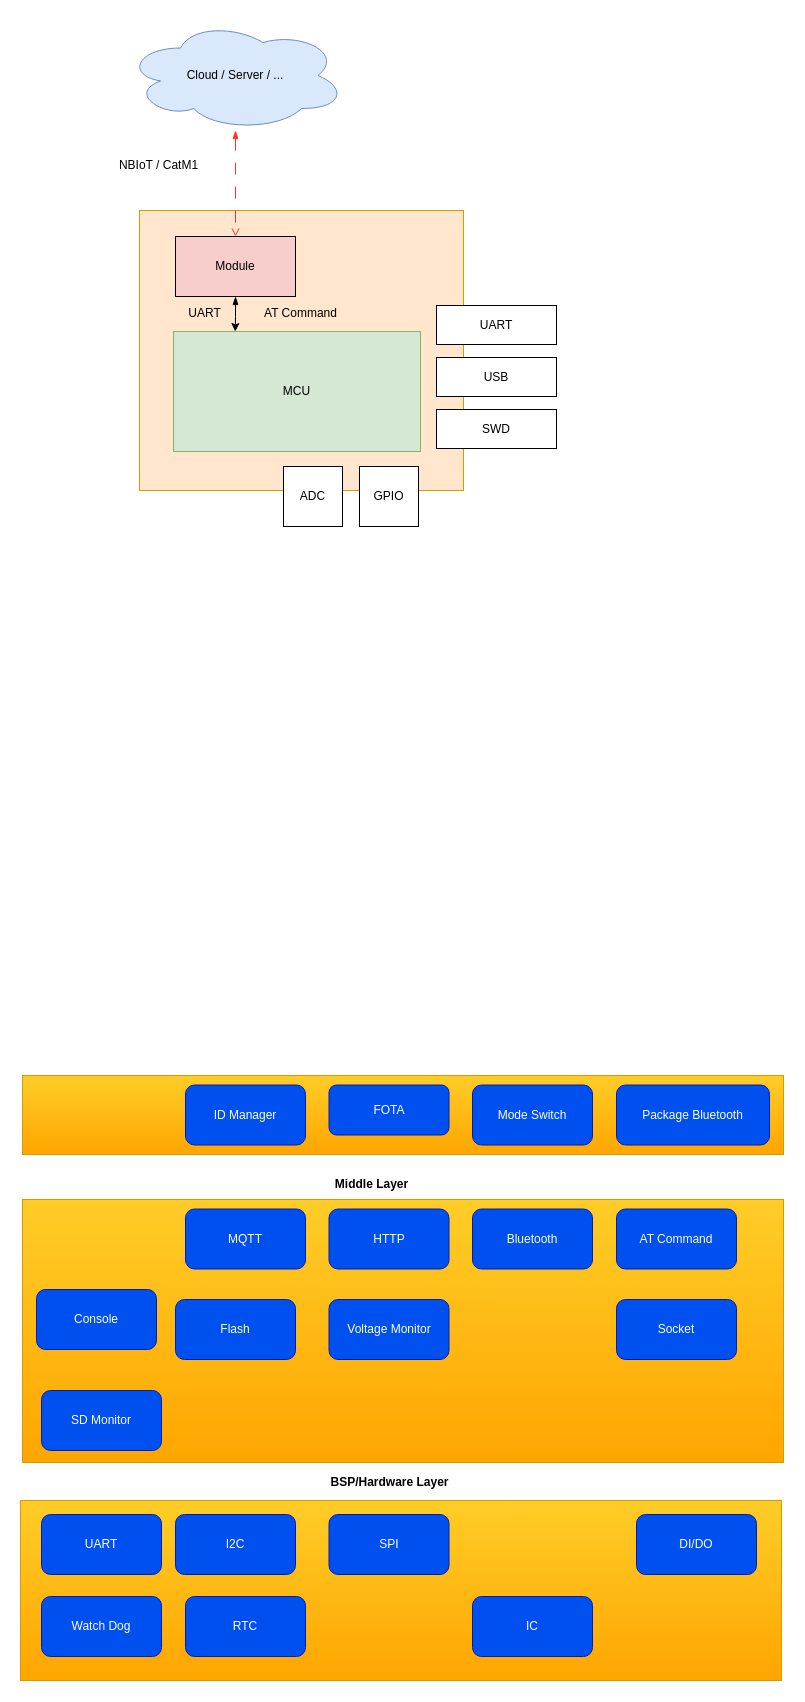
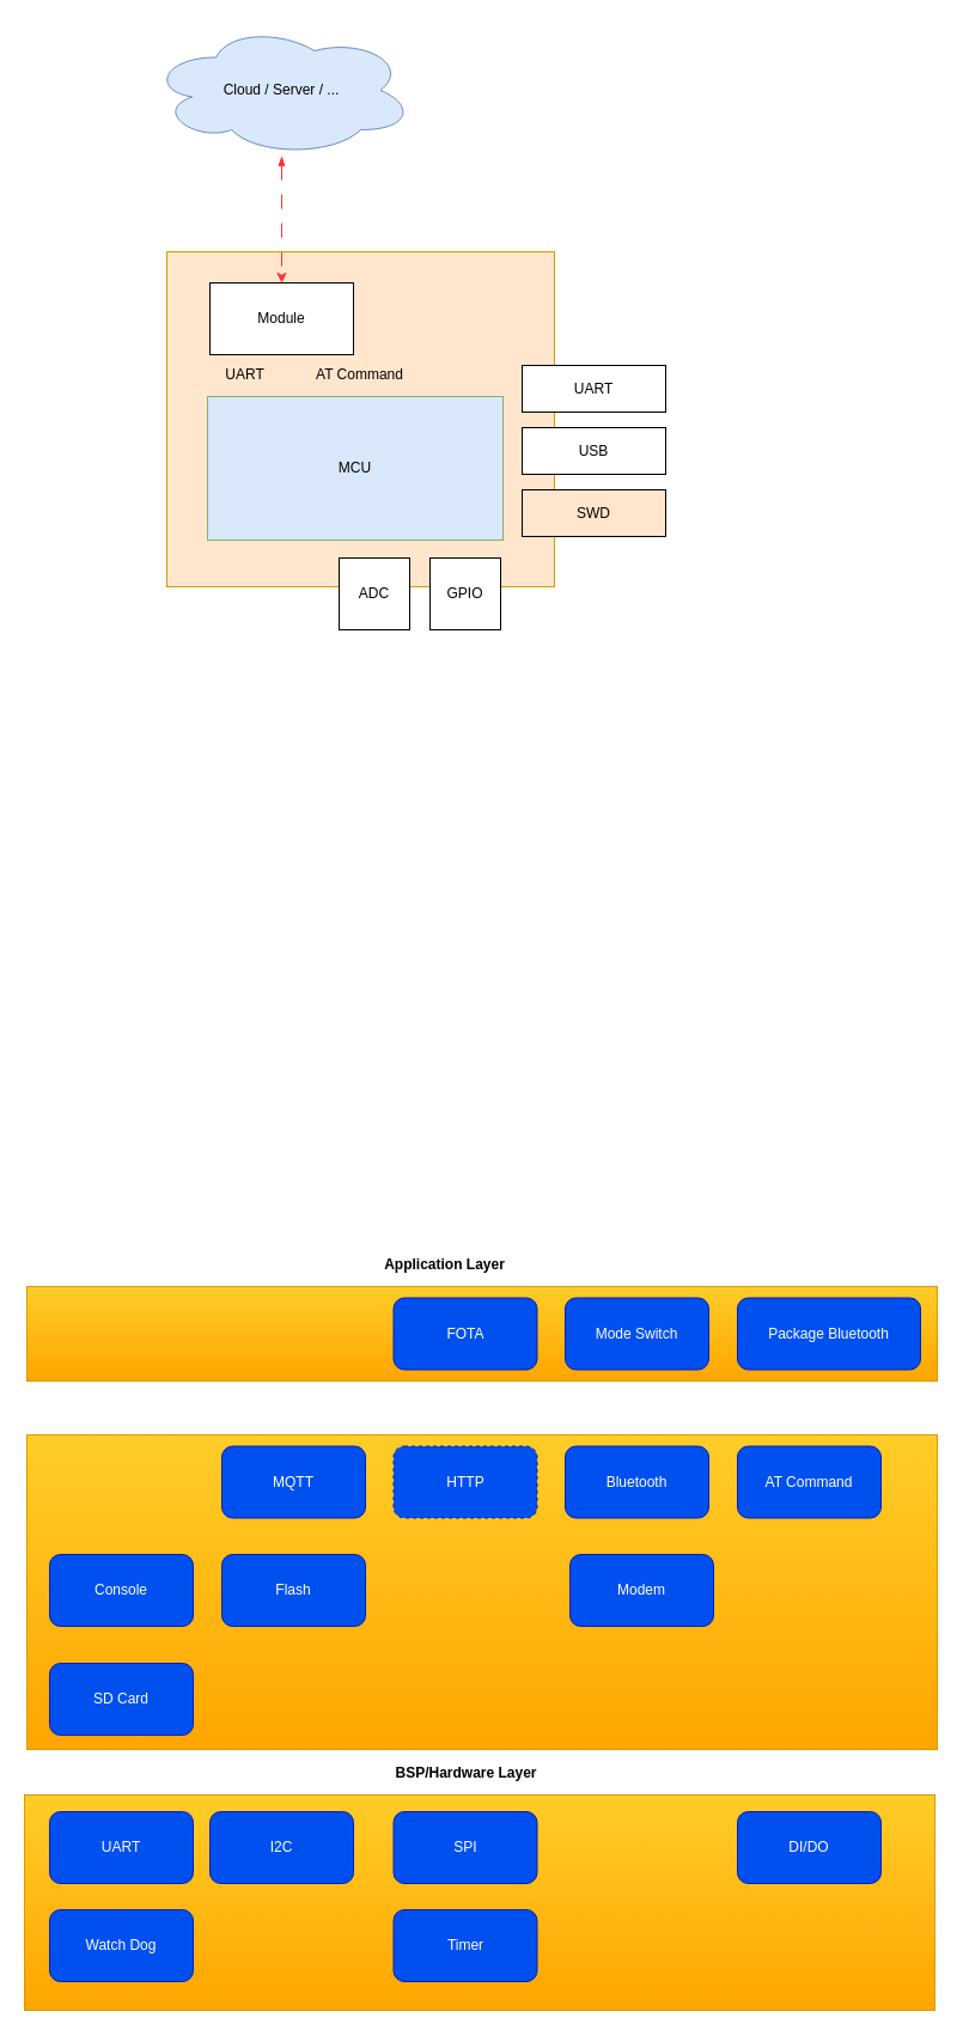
- <mxCell id="9" value="NBIoT / CatM1" style="text;html=1;align=center;verticalAlign=middle;resizable=0;points=[];autosize=1;strokeColor=none;fillColor=none;" parent="1" vertex="1"><mxGeometry x="109" y="152" width="97" height="26" as="geometry" /></mxCell>
- <mxCell id="8" style="edgeStyle=orthogonalEdgeStyle;rounded=0;orthogonalLoop=1;jettySize=auto;html=1;startArrow=blockThin;startFill=1;strokeColor=#FF3333;dashed=1;dashPattern=12 12;endArrow=open;" parent="1" source="2" target="6" edge="1"><mxGeometry relative="1" as="geometry" /></mxCell>
+ <mxCell id="8" style="edgeStyle=orthogonalEdgeStyle;rounded=0;orthogonalLoop=1;jettySize=auto;html=1;startArrow=blockThin;startFill=1;strokeColor=#FF3333;dashed=1;dashPattern=12 12;" parent="1" source="2" target="6" edge="1"><mxGeometry relative="1" as="geometry" /></mxCell>
- <mxCell id="6" value="Module" style="rounded=0;whiteSpace=wrap;html=1;fillColor=#f8cecc;" parent="1" vertex="1"><mxGeometry x="175" y="236" width="120" height="60" as="geometry" /></mxCell>
+ <mxCell id="6" value="Module" style="rounded=0;whiteSpace=wrap;html=1;" parent="1" vertex="1"><mxGeometry x="175" y="236" width="120" height="60" as="geometry" /></mxCell>
- <mxCell id="5" style="edgeStyle=orthogonalEdgeStyle;rounded=0;orthogonalLoop=1;jettySize=auto;html=1;entryX=0.25;entryY=0;entryDx=0;entryDy=0;startArrow=blockThin;startFill=1;" parent="1" source="6" target="4" edge="1"><mxGeometry relative="1" as="geometry" /></mxCell>
- <mxCell id="4" value="MCU" style="rounded=0;whiteSpace=wrap;html=1;fillColor=#d5e8d4;strokeColor=#82b366;" parent="1" vertex="1"><mxGeometry x="173" y="331" width="247" height="120" as="geometry" /></mxCell>
+ <mxCell id="4" value="MCU" style="rounded=0;whiteSpace=wrap;html=1;fillColor=#dae8fc;strokeColor=#82b366;" parent="1" vertex="1"><mxGeometry x="173" y="331" width="247" height="120" as="geometry" /></mxCell>
- <mxCell id="12" value="SWD" style="rounded=0;whiteSpace=wrap;html=1;" parent="1" vertex="1"><mxGeometry x="436" y="409" width="120" height="39" as="geometry" /></mxCell>
+ <mxCell id="12" value="SWD" style="rounded=0;whiteSpace=wrap;html=1;fillColor=#ffe6cc;" parent="1" vertex="1"><mxGeometry x="436" y="409" width="120" height="39" as="geometry" /></mxCell>
+ <mxCell id="40" value="&lt;b&gt;Application Layer&lt;/b&gt;" style="text;html=1;align=center;verticalAlign=middle;resizable=0;points=[];autosize=1;strokeColor=none;fillColor=none;" parent="1" vertex="1"><mxGeometry x="311" y="1044" width="119" height="26" as="geometry" /></mxCell>
- <mxCell id="16" value="FOTA" style="rounded=1;whiteSpace=wrap;html=1;fillColor=#0050ef;fontColor=#ffffff;strokeColor=#001DBC;" parent="1" vertex="1"><mxGeometry x="328.5" y="1084.5" width="120" height="50" as="geometry" /></mxCell>
+ <mxCell id="16" value="FOTA" style="rounded=1;whiteSpace=wrap;html=1;fillColor=#0050ef;fontColor=#ffffff;strokeColor=#001DBC;" parent="1" vertex="1"><mxGeometry x="328.5" y="1084.5" width="120" height="60" as="geometry" /></mxCell>
- <mxCell id="17" value="ID Manager" style="rounded=1;whiteSpace=wrap;html=1;fillColor=#0050ef;fontColor=#ffffff;strokeColor=#001DBC;" parent="1" vertex="1"><mxGeometry x="185" y="1084.5" width="120" height="60" as="geometry" /></mxCell>
- <mxCell id="41" value="&lt;b&gt;Middle Layer&lt;/b&gt;" style="text;html=1;align=center;verticalAlign=middle;resizable=0;points=[];autosize=1;strokeColor=none;fillColor=none;" parent="1" vertex="1"><mxGeometry x="325" y="1171" width="91" height="26" as="geometry" /></mxCell>
- <mxCell id="23" value="HTTP" style="rounded=1;whiteSpace=wrap;html=1;fillColor=#0050ef;fontColor=#ffffff;strokeColor=#001DBC;" parent="1" vertex="1"><mxGeometry x="328.5" y="1208.5" width="120" height="60" as="geometry" /></mxCell>
+ <mxCell id="23" value="HTTP" style="rounded=1;whiteSpace=wrap;html=1;fillColor=#0050ef;fontColor=#ffffff;strokeColor=#001DBC;dashed=1;" parent="1" vertex="1"><mxGeometry x="328.5" y="1208.5" width="120" height="60" as="geometry" /></mxCell>
- <mxCell id="28" value="Console" style="rounded=1;whiteSpace=wrap;html=1;fillColor=#0050ef;fontColor=#ffffff;strokeColor=#001DBC;" parent="1" vertex="1"><mxGeometry x="36" y="1289" width="120" height="60" as="geometry" /></mxCell>
+ <mxCell id="28" value="Console" style="rounded=1;whiteSpace=wrap;html=1;fillColor=#0050ef;fontColor=#ffffff;strokeColor=#001DBC;" parent="1" vertex="1"><mxGeometry x="41" y="1299" width="120" height="60" as="geometry" /></mxCell>
- <mxCell id="24" value="Flash" style="rounded=1;whiteSpace=wrap;html=1;fillColor=#0050ef;fontColor=#ffffff;strokeColor=#001DBC;" parent="1" vertex="1"><mxGeometry x="175" y="1299" width="120" height="60" as="geometry" /></mxCell>
+ <mxCell id="24" value="Flash" style="rounded=1;whiteSpace=wrap;html=1;fillColor=#0050ef;fontColor=#ffffff;strokeColor=#001DBC;" parent="1" vertex="1"><mxGeometry x="185" y="1299" width="120" height="60" as="geometry" /></mxCell>
- <mxCell id="27" value="Voltage Monitor" style="rounded=1;whiteSpace=wrap;html=1;fillColor=#0050ef;fontColor=#ffffff;strokeColor=#001DBC;" parent="1" vertex="1"><mxGeometry x="328.5" y="1299" width="120" height="60" as="geometry" /></mxCell>
+ <mxCell id="25" value="Modem" style="rounded=1;whiteSpace=wrap;html=1;fillColor=#0050ef;fontColor=#ffffff;strokeColor=#001DBC;" parent="1" vertex="1"><mxGeometry x="476" y="1299" width="120" height="60" as="geometry" /></mxCell>
- <mxCell id="26" value="Socket" style="rounded=1;whiteSpace=wrap;html=1;fillColor=#0050ef;fontColor=#ffffff;strokeColor=#001DBC;" parent="1" vertex="1"><mxGeometry x="616" y="1299" width="120" height="60" as="geometry" /></mxCell>
- <mxCell id="30" value="SD Monitor" style="rounded=1;whiteSpace=wrap;html=1;fillColor=#0050ef;fontColor=#ffffff;strokeColor=#001DBC;" parent="1" vertex="1"><mxGeometry x="41" y="1390" width="120" height="60" as="geometry" /></mxCell>
+ <mxCell id="30" value="SD Card" style="rounded=1;whiteSpace=wrap;html=1;fillColor=#0050ef;fontColor=#ffffff;strokeColor=#001DBC;" parent="1" vertex="1"><mxGeometry x="41" y="1390" width="120" height="60" as="geometry" /></mxCell>
- <mxCell id="38" value="DI/DO" style="rounded=1;whiteSpace=wrap;html=1;fillColor=#0050ef;fontColor=#ffffff;strokeColor=#001DBC;" parent="1" vertex="1"><mxGeometry x="636" y="1514" width="120" height="60" as="geometry" /></mxCell>
+ <mxCell id="38" value="DI/DO" style="rounded=1;whiteSpace=wrap;html=1;fillColor=#0050ef;fontColor=#ffffff;strokeColor=#001DBC;" parent="1" vertex="1"><mxGeometry x="616" y="1514" width="120" height="60" as="geometry" /></mxCell>
- <mxCell id="36" value="RTC" style="rounded=1;whiteSpace=wrap;html=1;fillColor=#0050ef;fontColor=#ffffff;strokeColor=#001DBC;" parent="1" vertex="1"><mxGeometry x="185" y="1596" width="120" height="60" as="geometry" /></mxCell>
+ <mxCell id="37" value="Timer" style="rounded=1;whiteSpace=wrap;html=1;fillColor=#0050ef;fontColor=#ffffff;strokeColor=#001DBC;" parent="1" vertex="1"><mxGeometry x="328.5" y="1596" width="120" height="60" as="geometry" /></mxCell>
- <mxCell id="39" value="IC" style="rounded=1;whiteSpace=wrap;html=1;fillColor=#0050ef;fontColor=#ffffff;strokeColor=#001DBC;" parent="1" vertex="1"><mxGeometry x="472" y="1596" width="120" height="60" as="geometry" /></mxCell>
